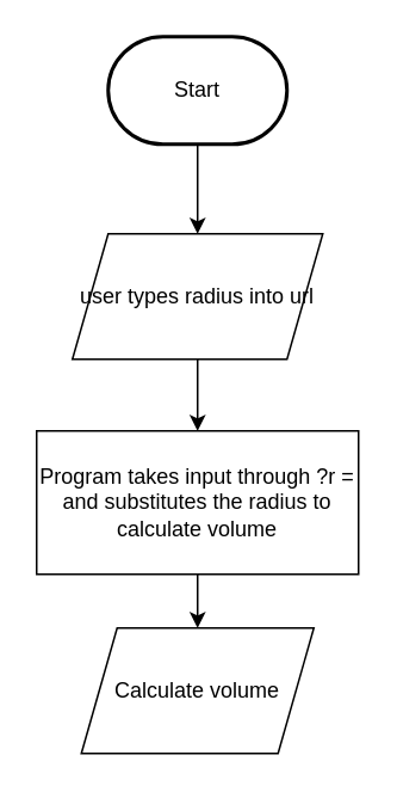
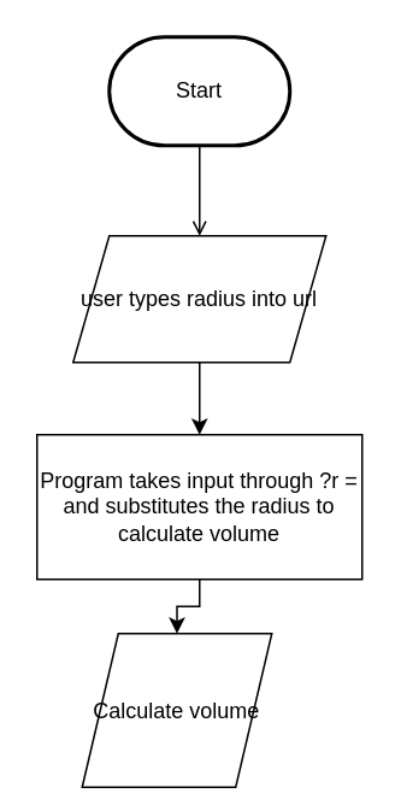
- <mxCell id="2" style="edgeStyle=orthogonalEdgeStyle;html=1;rounded=0;" edge="1" parent="1" source="3" target="5"><mxGeometry relative="1" as="geometry" /></mxCell>
+ <mxCell id="2" style="edgeStyle=orthogonalEdgeStyle;html=1;rounded=0;endArrow=open;" edge="1" parent="1" source="3" target="5"><mxGeometry relative="1" as="geometry" /></mxCell>
- <mxCell id="6" value="Calculate volume" style="shape=parallelogram;perimeter=parallelogramPerimeter;whiteSpace=wrap;html=1;fixedSize=1;" vertex="1" parent="1"><mxGeometry x="45" y="350" width="130" height="70" as="geometry" /></mxCell>
+ <mxCell id="6" value="Calculate volume" style="shape=parallelogram;perimeter=parallelogramPerimeter;whiteSpace=wrap;html=1;fixedSize=1;" vertex="1" parent="1"><mxGeometry x="45" y="350" width="105" height="85" as="geometry" /></mxCell>
